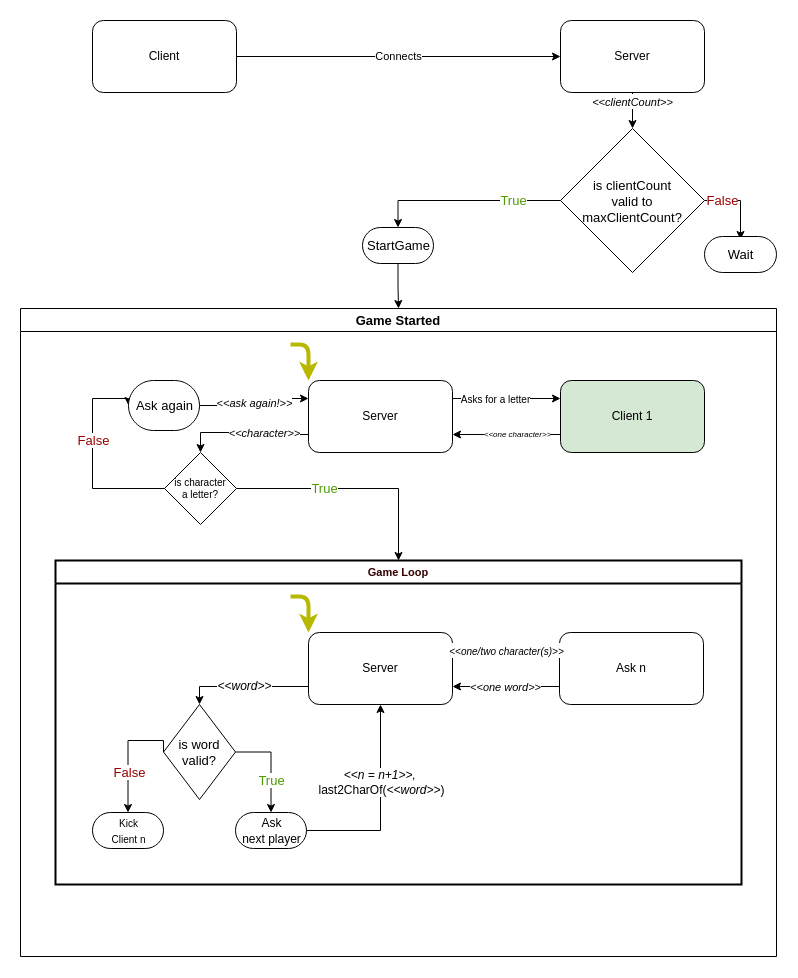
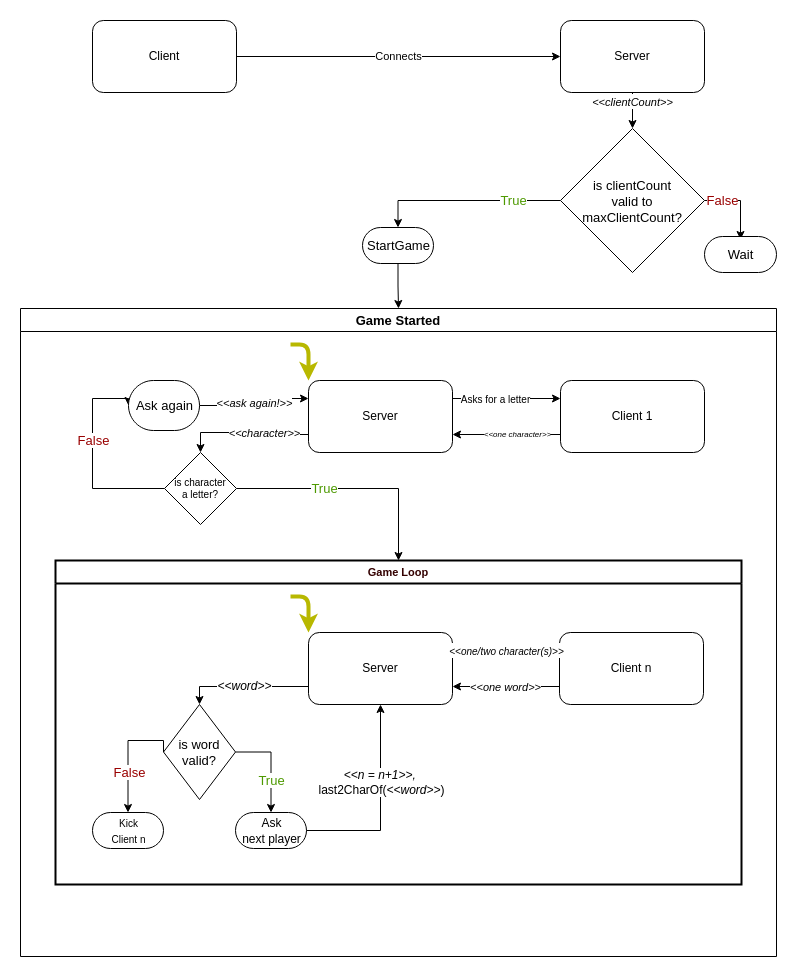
- <mxCell id="14" value="Client 1" style="rounded=1;whiteSpace=wrap;html=1;fillColor=#d5e8d4;" parent="12" vertex="1"><mxGeometry x="540" y="72" width="144" height="72" as="geometry" /></mxCell>
+ <mxCell id="14" value="Client 1" style="rounded=1;whiteSpace=wrap;html=1;" parent="12" vertex="1"><mxGeometry x="540" y="72" width="144" height="72" as="geometry" /></mxCell>
- <mxCell id="25" value="Ask n" style="rounded=1;whiteSpace=wrap;html=1;" parent="24" vertex="1"><mxGeometry x="504" y="72" width="144" height="72" as="geometry" /></mxCell>
+ <mxCell id="25" value="Client n" style="rounded=1;whiteSpace=wrap;html=1;" parent="24" vertex="1"><mxGeometry x="504" y="72" width="144" height="72" as="geometry" /></mxCell>
